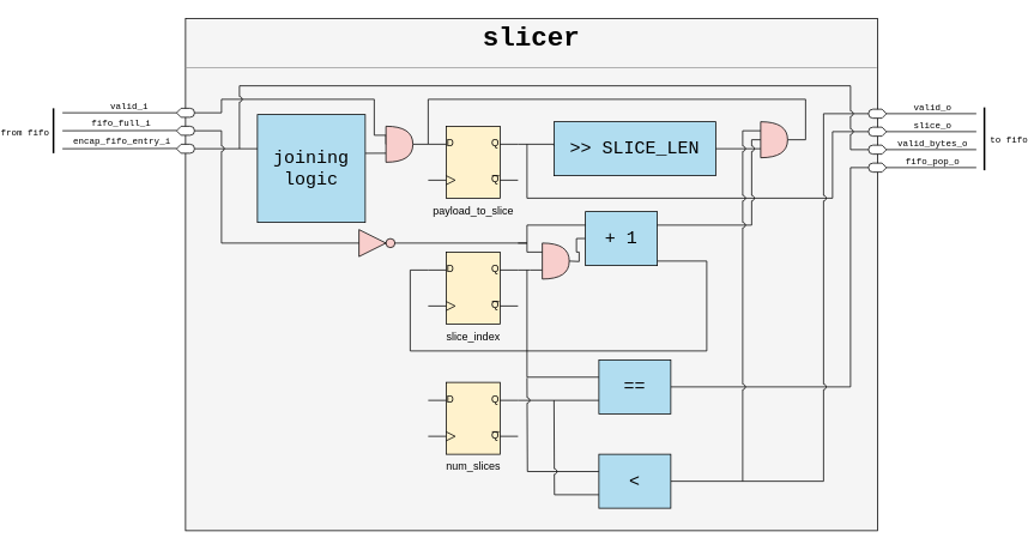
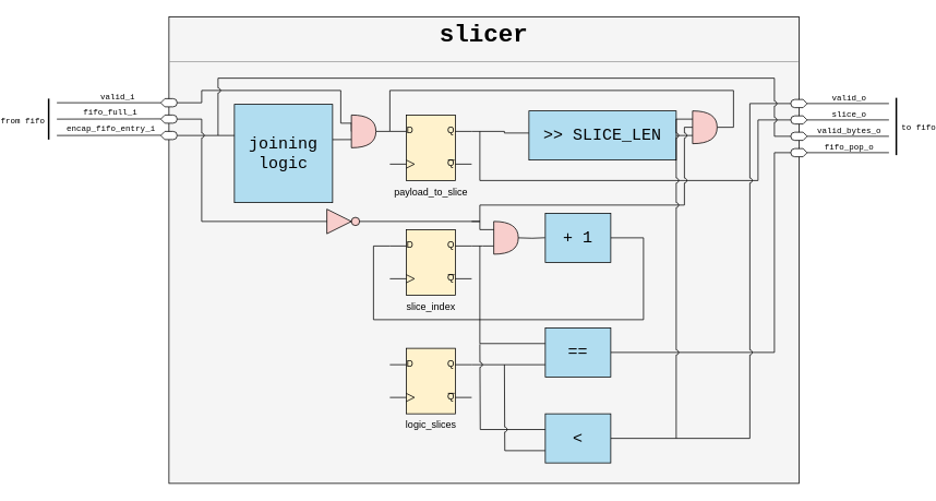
- <mxCell id="37" value="&amp;gt;&amp;gt; SLICE_LEN" style="rounded=0;whiteSpace=wrap;html=1;fillColor=#B1DDF0;fontFamily=Courier New;fontSize=20;points=[[0,0,0,0,0],[0,0.15,0,0,0],[0,0.32,0,0,0],[0,0.45,0,0,0],[0,0.6,0,0,0],[0,0.75,0,0,0],[0,0.9,0,0,0],[0,1,0,0,0],[0.25,0,0,0,0],[0.25,1,0,0,0],[0.5,0,0,0,0],[0.5,1,0,0,0],[0.75,0,0,0,0],[0.75,1,0,0,0],[1,0,0,0,0],[1,0.25,0,0,0],[1,0.5,0,0,0],[1,0.75,0,0,0],[1,1,0,0,0]];" parent="1" vertex="1"><mxGeometry x="577" y="135" width="180" height="60" as="geometry" /></mxCell>
+ <mxCell id="37" value="&amp;gt;&amp;gt; SLICE_LEN" style="rounded=0;whiteSpace=wrap;html=1;fillColor=#B1DDF0;fontFamily=Courier New;fontSize=20;points=[[0,0,0,0,0],[0,0.15,0,0,0],[0,0.32,0,0,0],[0,0.45,0,0,0],[0,0.6,0,0,0],[0,0.75,0,0,0],[0,0.9,0,0,0],[0,1,0,0,0],[0.25,0,0,0,0],[0.25,1,0,0,0],[0.5,0,0,0,0],[0.5,1,0,0,0],[0.75,0,0,0,0],[0.75,1,0,0,0],[1,0,0,0,0],[1,0.25,0,0,0],[1,0.5,0,0,0],[1,0.75,0,0,0],[1,1,0,0,0]];" parent="1" vertex="1"><mxGeometry x="607" y="135" width="180" height="60" as="geometry" /></mxCell>
- <mxCell id="44" value="+ 1" style="rounded=0;whiteSpace=wrap;html=1;fillColor=#B1DDF0;fontFamily=Courier New;fontSize=20;points=[[0,0,0,0,0],[0,0.15,0,0,0],[0,0.32,0,0,0],[0,0.45,0,0,0],[0,0.6,0,0,0],[0,0.75,0,0,0],[0,0.9,0,0,0],[0,1,0,0,0],[0.25,0,0,0,0],[0.25,1,0,0,0],[0.5,0,0,0,0],[0.5,1,0,0,0],[0.75,0,0,0,0],[0.75,1,0,0,0],[1,0,0,0,0],[1,0.25,0,0,0],[1,0.5,0,0,0],[1,0.75,0,0,0],[1,1,0,0,0]];" parent="1" vertex="1"><mxGeometry x="612" y="235" width="80" height="60" as="geometry" /></mxCell>
+ <mxCell id="44" value="+ 1" style="rounded=0;whiteSpace=wrap;html=1;fillColor=#B1DDF0;fontFamily=Courier New;fontSize=20;points=[[0,0,0,0,0],[0,0.15,0,0,0],[0,0.32,0,0,0],[0,0.45,0,0,0],[0,0.6,0,0,0],[0,0.75,0,0,0],[0,0.9,0,0,0],[0,1,0,0,0],[0.25,0,0,0,0],[0.25,1,0,0,0],[0.5,0,0,0,0],[0.5,1,0,0,0],[0.75,0,0,0,0],[0.75,1,0,0,0],[1,0,0,0,0],[1,0.25,0,0,0],[1,0.5,0,0,0],[1,0.75,0,0,0],[1,1,0,0,0]];" parent="1" vertex="1"><mxGeometry x="627" y="260" width="80" height="60" as="geometry" /></mxCell>
- <mxCell id="47" value="num_slices" style="verticalLabelPosition=bottom;shadow=0;dashed=0;align=center;html=1;verticalAlign=top;shape=mxgraph.electrical.logic_gates.d_type_flip-flop;fillColor=#FFF2CC;" parent="1" vertex="1"><mxGeometry x="437" y="425" width="100" height="80" as="geometry" /></mxCell>
+ <mxCell id="47" value="logic_slices" style="verticalLabelPosition=bottom;shadow=0;dashed=0;align=center;html=1;verticalAlign=top;shape=mxgraph.electrical.logic_gates.d_type_flip-flop;fillColor=#FFF2CC;" parent="1" vertex="1"><mxGeometry x="437" y="425" width="100" height="80" as="geometry" /></mxCell>
